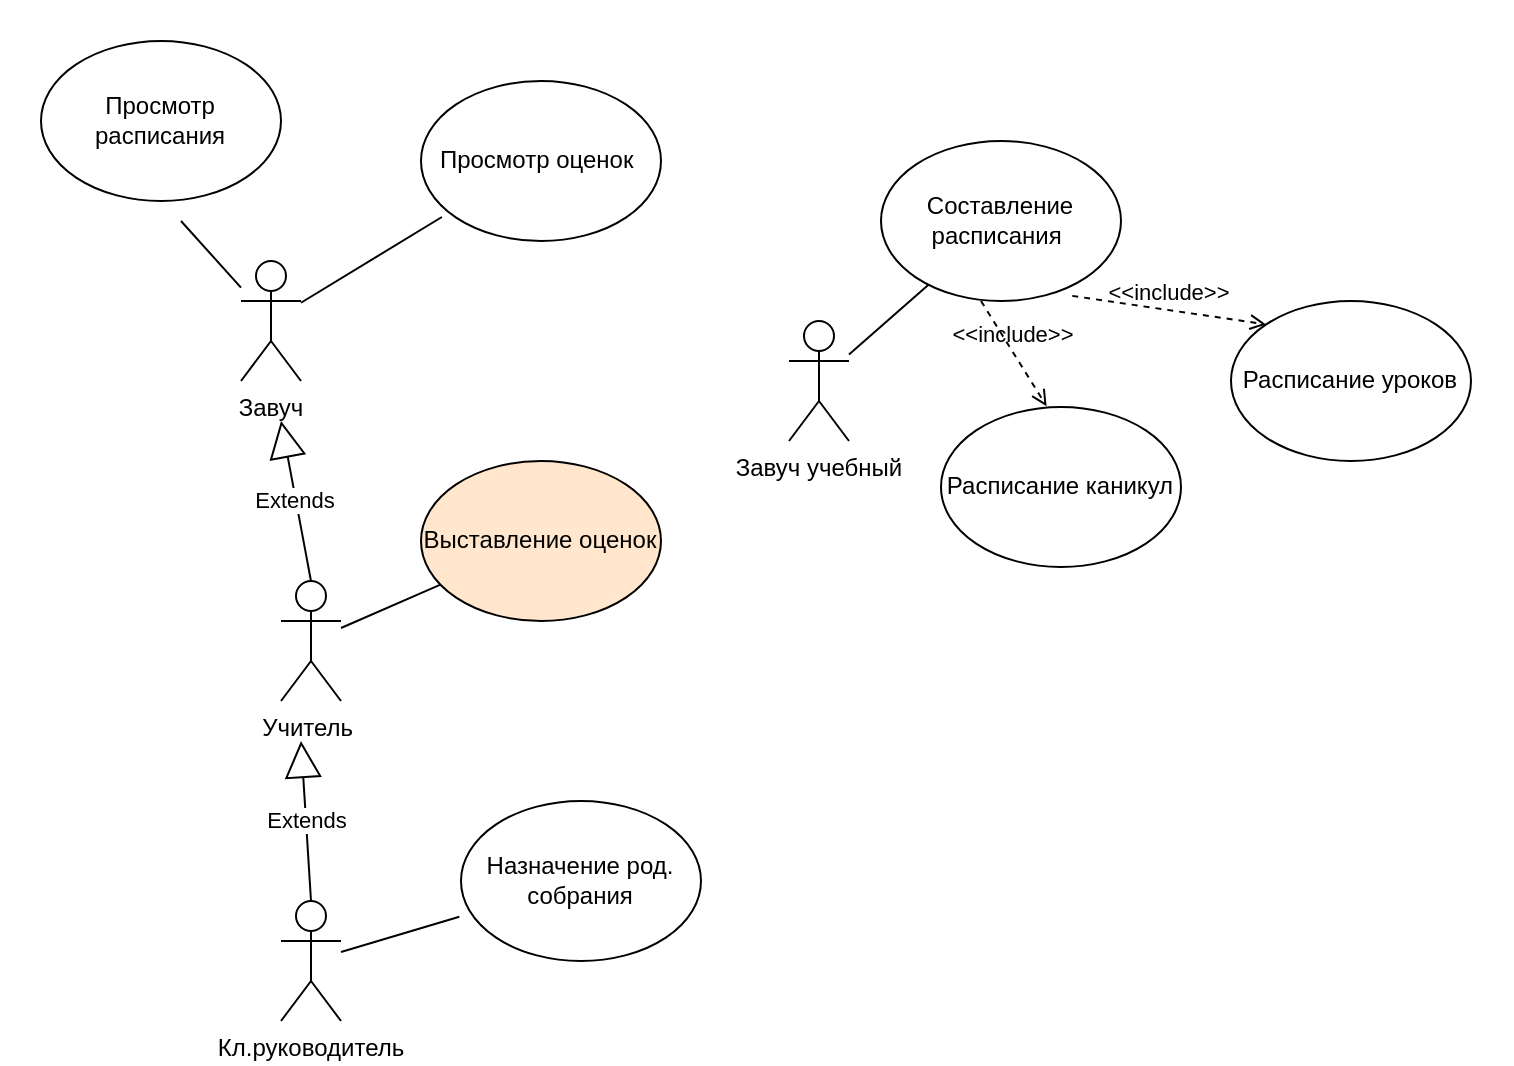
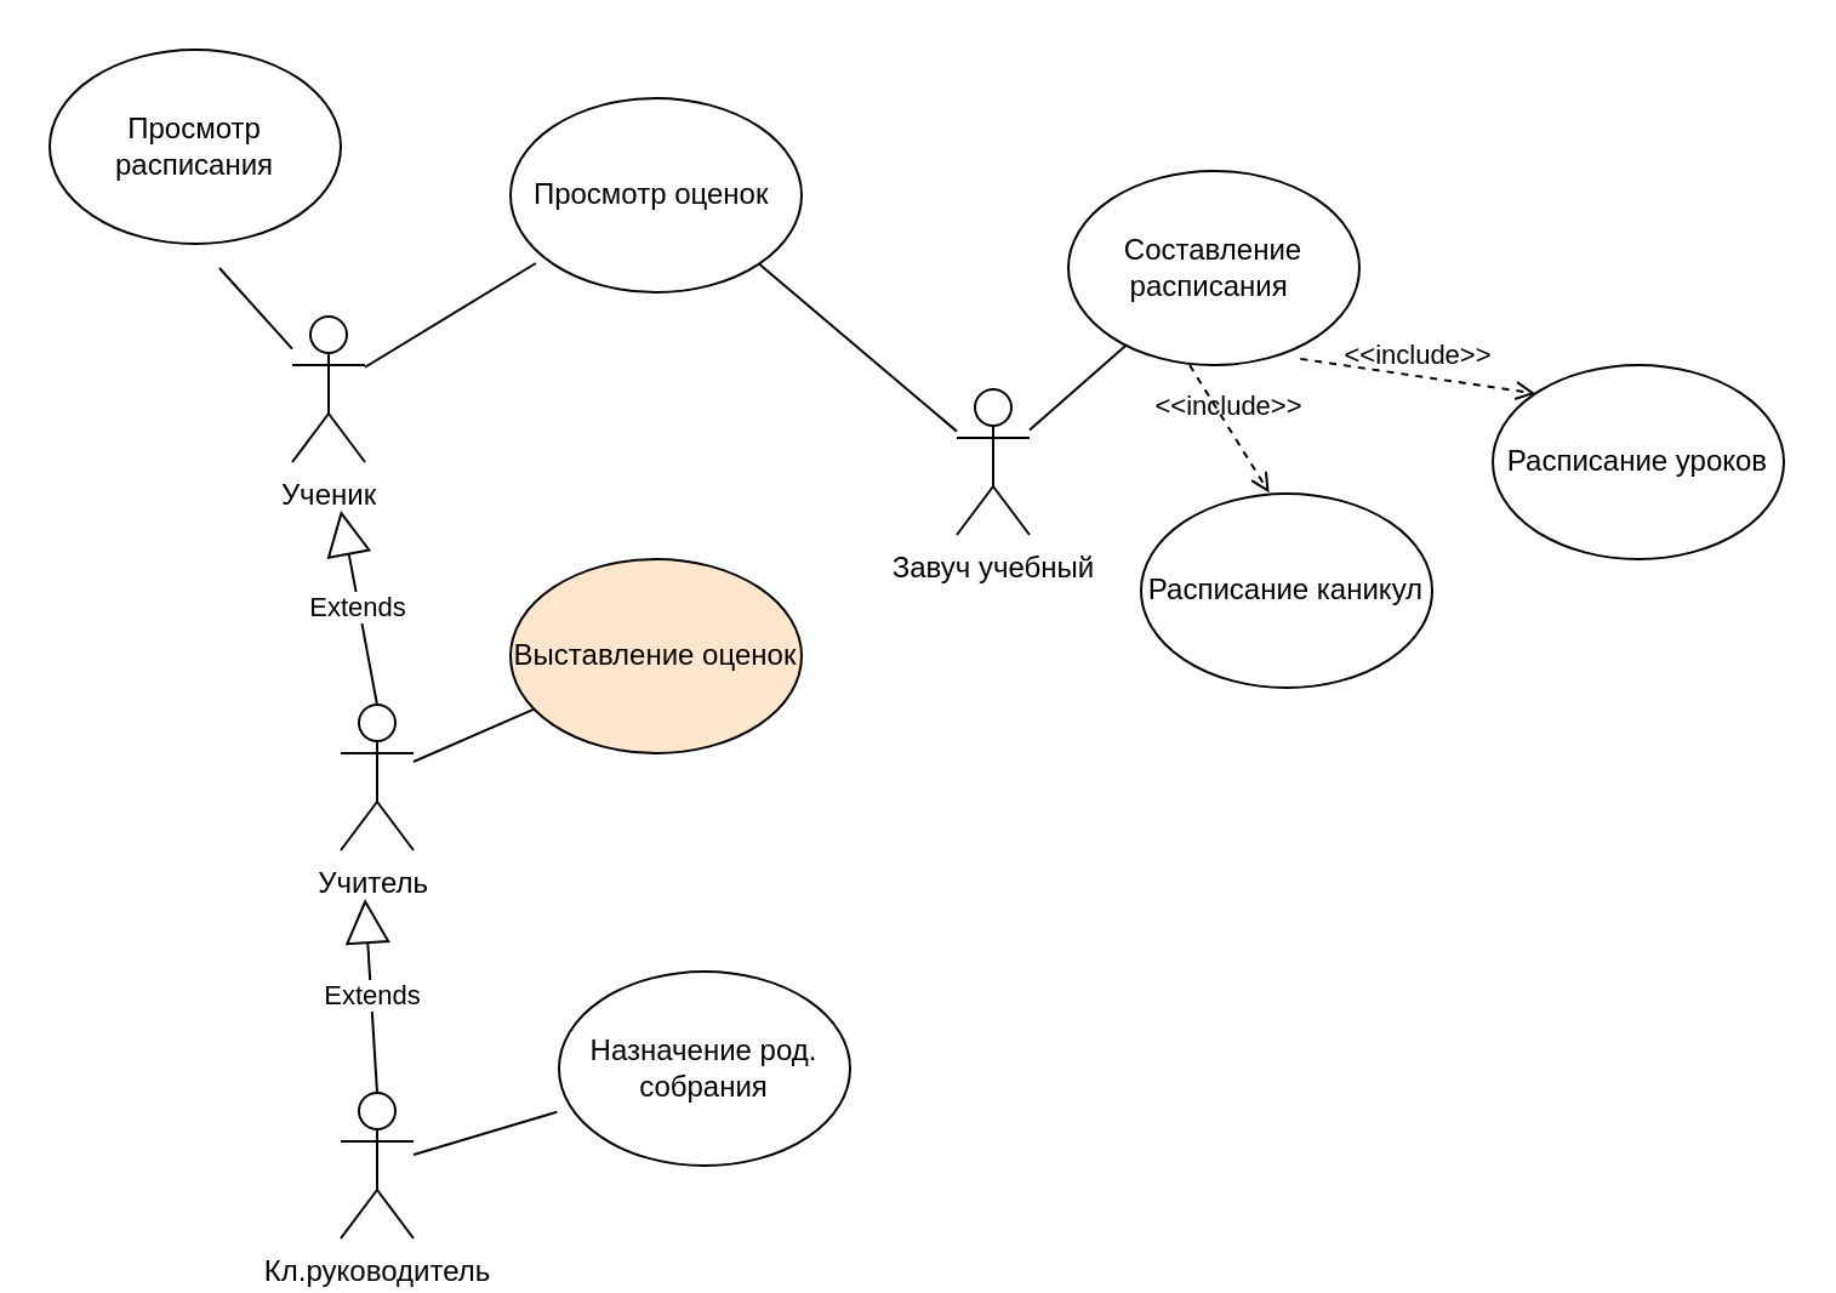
+ <mxCell id="18" value="" style="endArrow=none;html=1;rounded=0;exitX=1;exitY=1;exitDx=0;exitDy=0;" edge="1" parent="1" source="6" target="5"><mxGeometry width="50" height="50" relative="1" as="geometry"><mxPoint x="434" y="187" as="sourcePoint" /><mxPoint x="474" y="152" as="targetPoint" /></mxGeometry></mxCell>
- <mxCell id="2" value="Завуч" style="shape=umlActor;verticalLabelPosition=bottom;verticalAlign=top;html=1;outlineConnect=0;" parent="1" vertex="1"><mxGeometry x="120" y="130" width="30" height="60" as="geometry" /></mxCell>
+ <mxCell id="2" value="Ученик" style="shape=umlActor;verticalLabelPosition=bottom;verticalAlign=top;html=1;outlineConnect=0;" parent="1" vertex="1"><mxGeometry x="120" y="130" width="30" height="60" as="geometry" /></mxCell>
